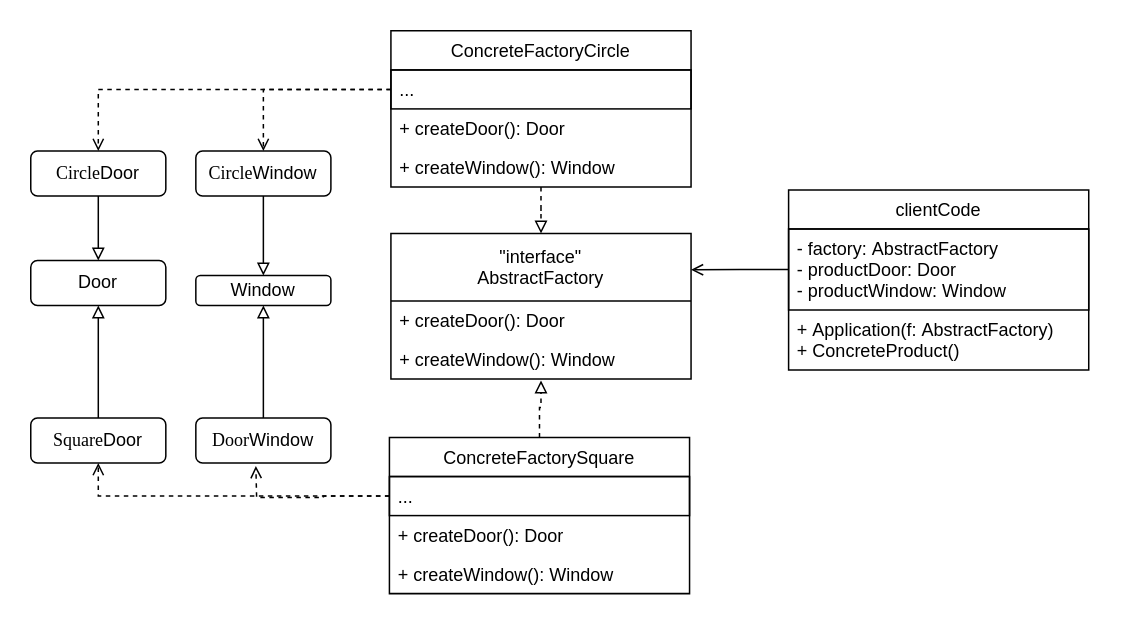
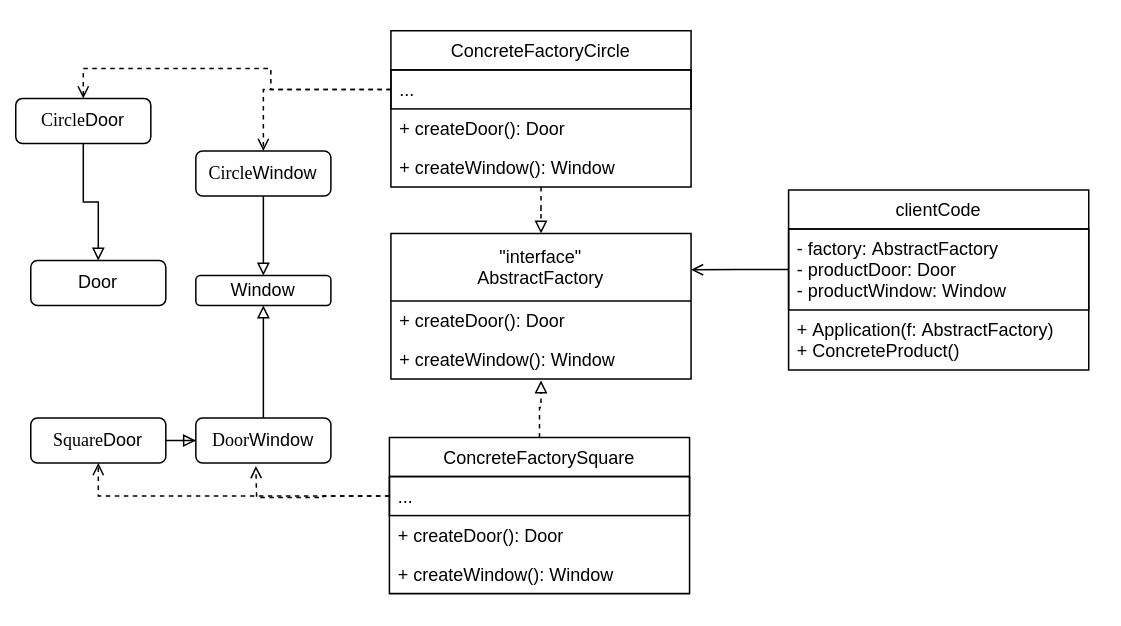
- <mxCell id="20" value="&lt;span style=&quot;background-color: rgb(255 , 255 , 255)&quot;&gt;&lt;span style=&quot;font-family: &amp;#34;jetbrains mono&amp;#34;&quot;&gt;Сircle&lt;/span&gt;&lt;/span&gt;&lt;span style=&quot;text-align: left&quot;&gt;Door&lt;/span&gt;" style="rounded=1;whiteSpace=wrap;html=1;strokeColor=#000000;" parent="1" vertex="1"><mxGeometry x="20" y="100" width="90" height="30" as="geometry" /></mxCell>
+ <mxCell id="20" value="&lt;span style=&quot;background-color: rgb(255 , 255 , 255)&quot;&gt;&lt;span style=&quot;font-family: &amp;#34;jetbrains mono&amp;#34;&quot;&gt;Сircle&lt;/span&gt;&lt;/span&gt;&lt;span style=&quot;text-align: left&quot;&gt;Door&lt;/span&gt;" style="rounded=1;whiteSpace=wrap;html=1;strokeColor=#000000;" parent="1" vertex="1"><mxGeometry x="10" y="65" width="90" height="30" as="geometry" /></mxCell>
- <mxCell id="23" style="edgeStyle=orthogonalEdgeStyle;rounded=0;orthogonalLoop=1;jettySize=auto;html=1;entryX=0.5;entryY=1;entryDx=0;entryDy=0;endArrow=block;endFill=0;" parent="1" source="24" target="27" edge="1"><mxGeometry relative="1" as="geometry" /></mxCell>
+ <mxCell id="23" style="edgeStyle=orthogonalEdgeStyle;rounded=0;orthogonalLoop=1;jettySize=auto;html=1;endArrow=block;endFill=0;" parent="1" source="24" target="26" edge="1"><mxGeometry relative="1" as="geometry" /></mxCell>
